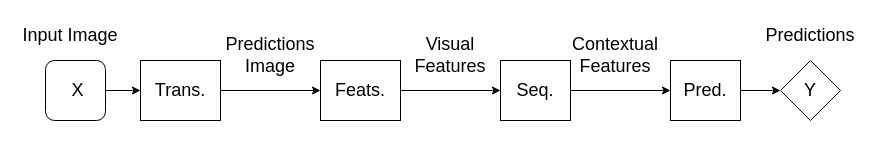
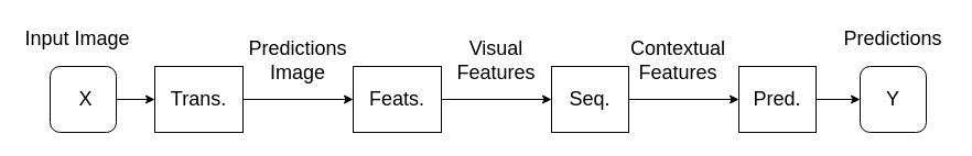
- <mxCell id="13" value="&lt;font style=&quot;font-size: 18px;&quot;&gt;Y&lt;/font&gt;" style="rhombus;whiteSpace=wrap;html=1;" vertex="1" parent="1"><mxGeometry x="780" y="60" width="60" height="60" as="geometry" /></mxCell>
+ <mxCell id="13" value="&lt;font style=&quot;font-size: 18px;&quot;&gt;Y&lt;/font&gt;" style="rounded=1;whiteSpace=wrap;html=1;" vertex="1" parent="1"><mxGeometry x="780" y="60" width="60" height="60" as="geometry" /></mxCell>
